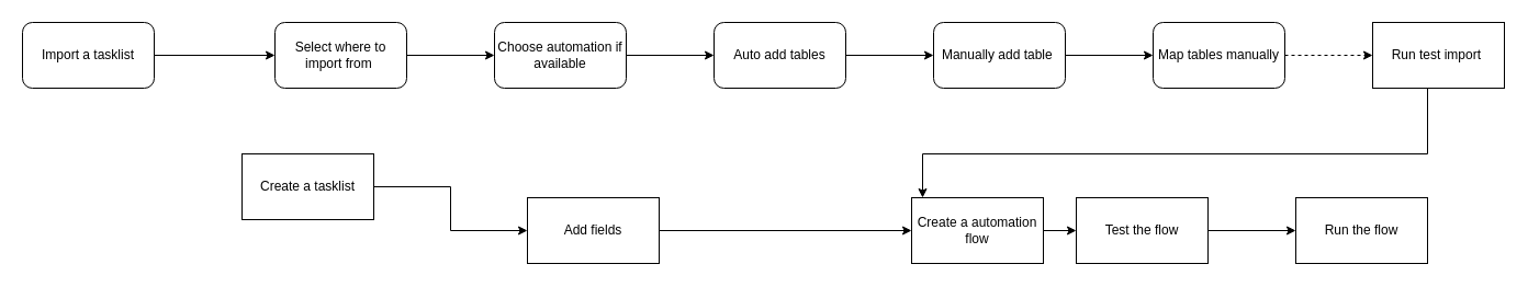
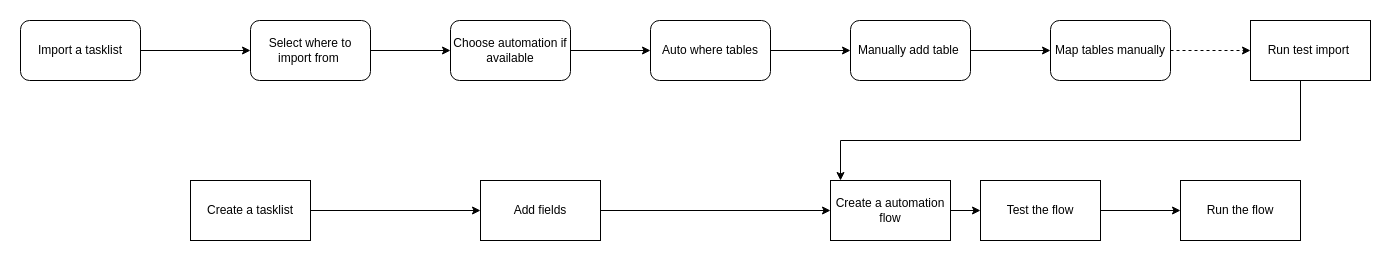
- <mxCell id="18" value="Auto add tables" style="whiteSpace=wrap;html=1;rounded=1;" vertex="1" parent="1"><mxGeometry x="650" y="20" width="120" height="60" as="geometry" /></mxCell>
+ <mxCell id="18" value="Auto where tables" style="whiteSpace=wrap;html=1;rounded=1;" vertex="1" parent="1"><mxGeometry x="650" y="20" width="120" height="60" as="geometry" /></mxCell>
- <mxCell id="3" value="Create a tasklist" style="rounded=0;whiteSpace=wrap;html=1;" vertex="1" parent="1"><mxGeometry x="220" y="140" width="120" height="60" as="geometry" /></mxCell>
+ <mxCell id="3" value="Create a tasklist" style="rounded=0;whiteSpace=wrap;html=1;" vertex="1" parent="1"><mxGeometry x="190" y="180" width="120" height="60" as="geometry" /></mxCell>
